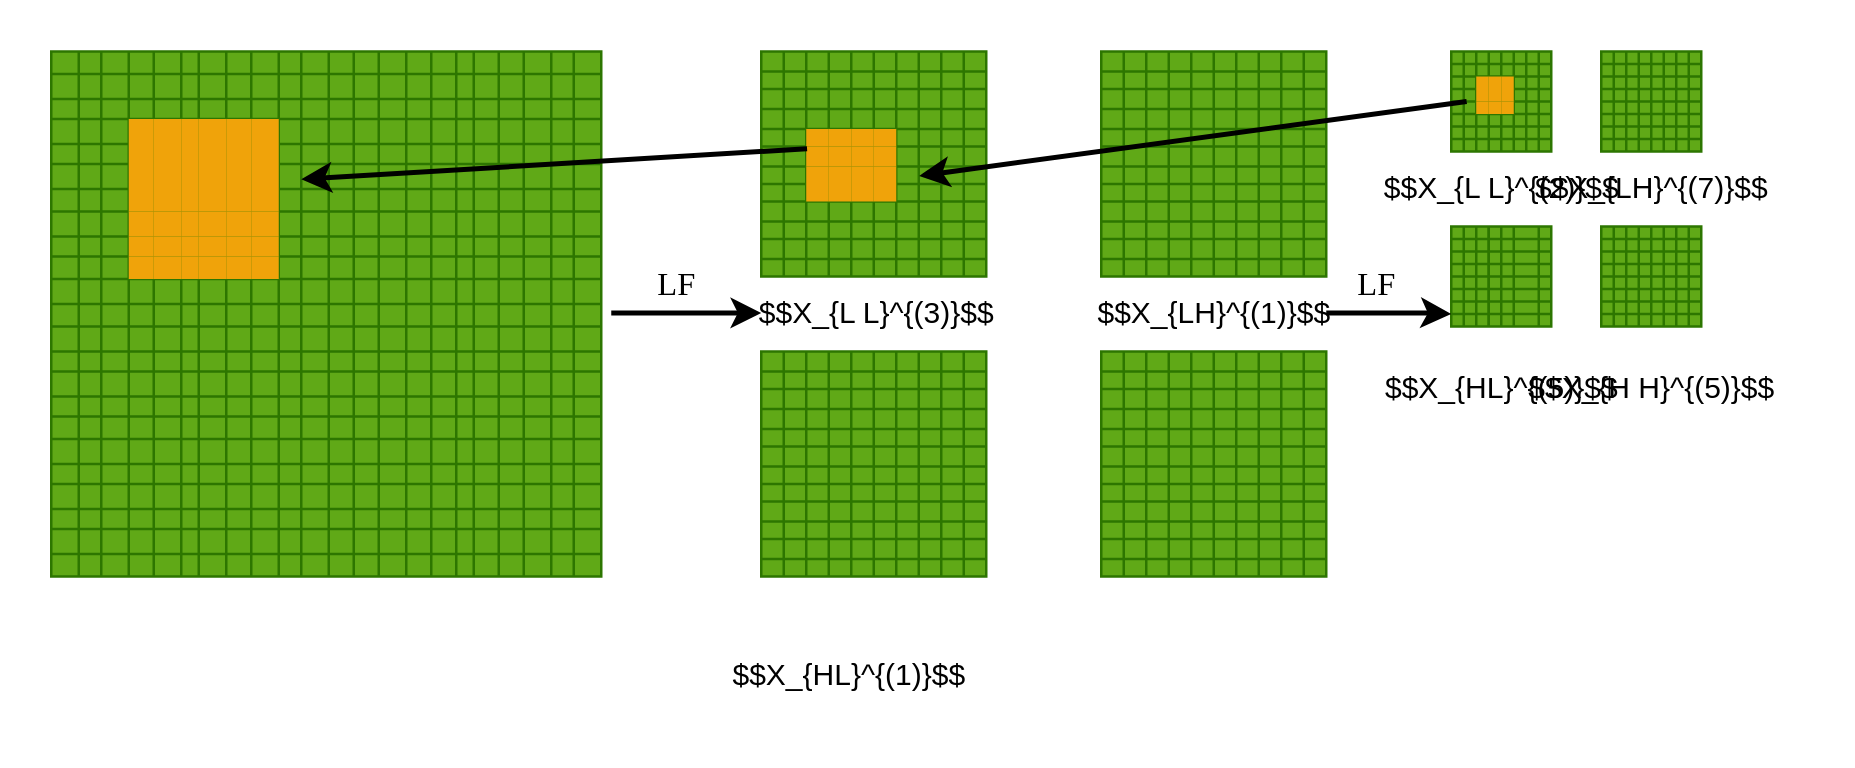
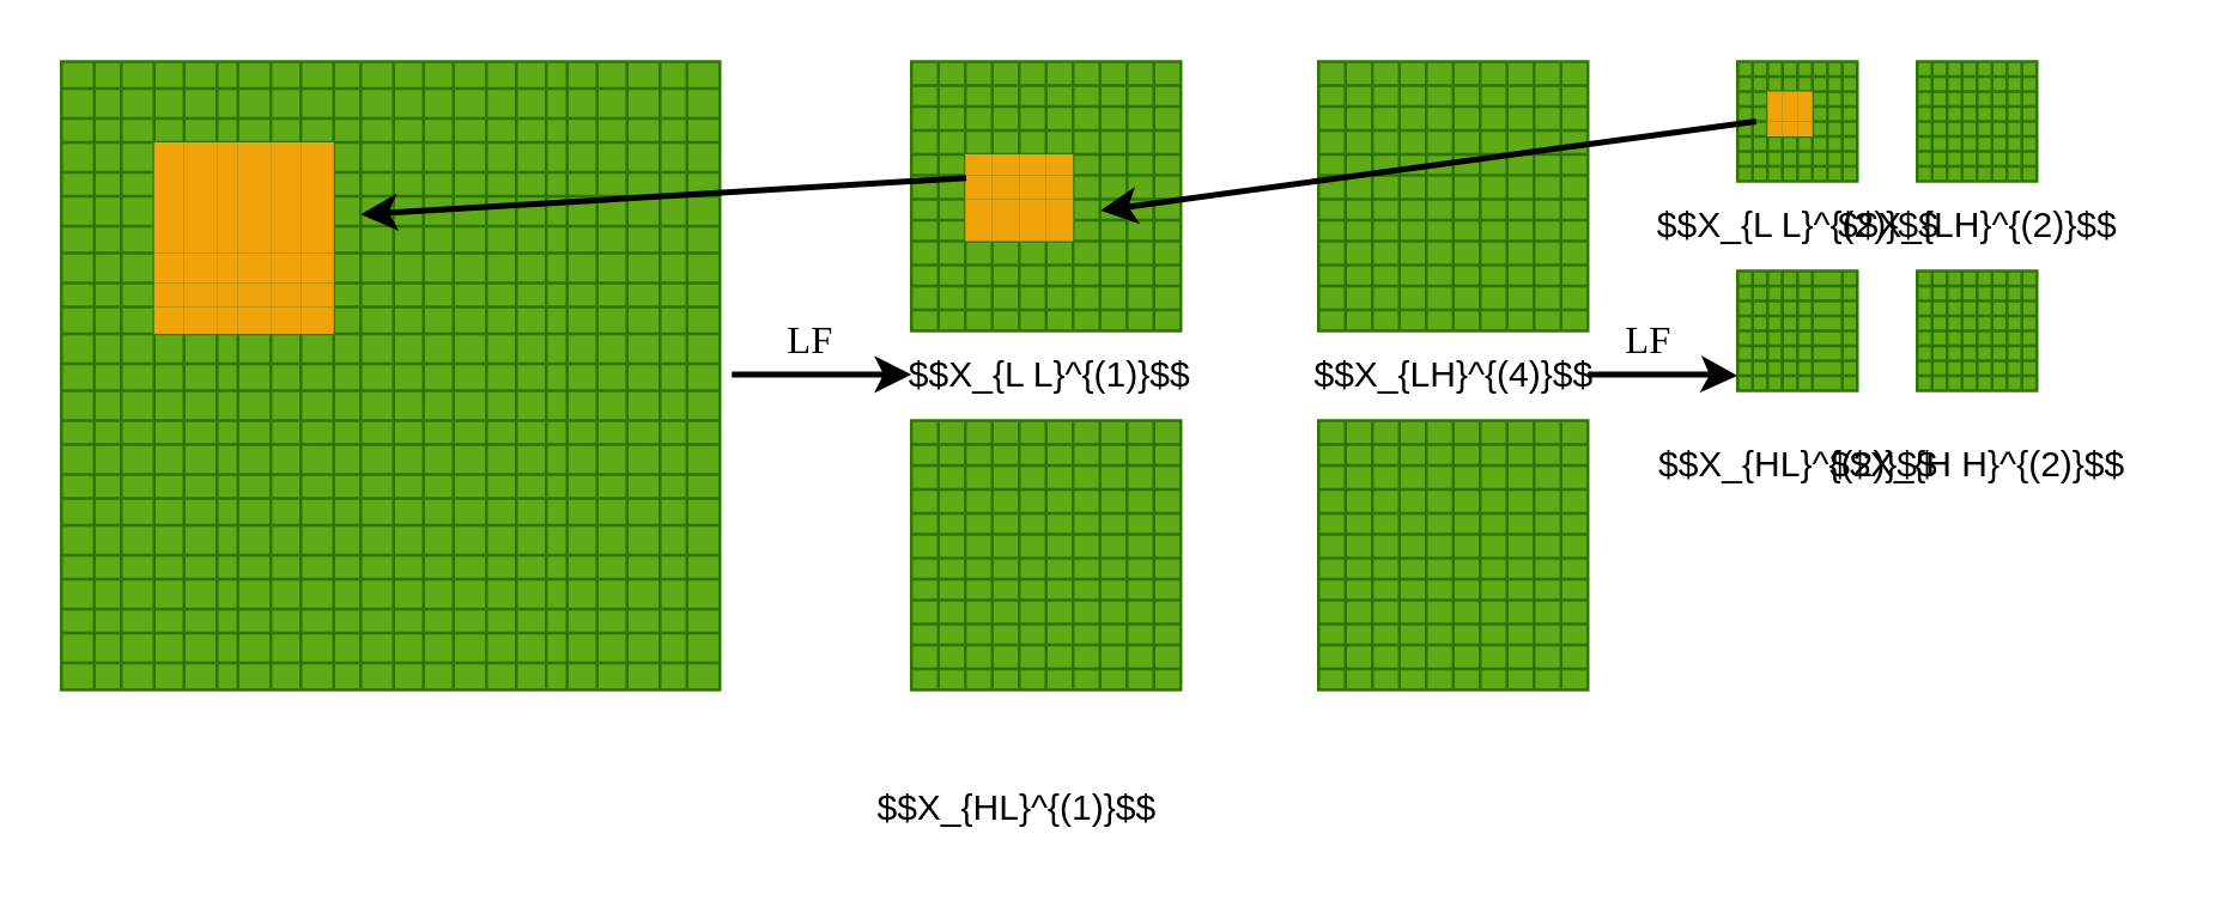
- <mxCell id="1374" value="$$X_{LH}^{(7)}$$" style="text;html=1;align=center;verticalAlign=middle;resizable=0;points=[];autosize=1;strokeColor=none;fillColor=none;" vertex="1" parent="1"><mxGeometry x="600" y="60" width="120" height="30" as="geometry" /></mxCell>
+ <mxCell id="1374" value="$$X_{LH}^{(2)}$$" style="text;html=1;align=center;verticalAlign=middle;resizable=0;points=[];autosize=1;strokeColor=none;fillColor=none;" vertex="1" parent="1"><mxGeometry x="600" y="60" width="120" height="30" as="geometry" /></mxCell>
- <mxCell id="1370" value="$$X_{L L}^{(3)}$$" style="text;html=1;align=center;verticalAlign=middle;resizable=0;points=[];autosize=1;strokeColor=none;fillColor=none;" vertex="1" parent="1"><mxGeometry x="290" y="110" width="120" height="30" as="geometry" /></mxCell>
+ <mxCell id="1370" value="$$X_{L L}^{(1)}$$" style="text;html=1;align=center;verticalAlign=middle;resizable=0;points=[];autosize=1;strokeColor=none;fillColor=none;" vertex="1" parent="1"><mxGeometry x="290" y="110" width="120" height="30" as="geometry" /></mxCell>
- <mxCell id="1371" value="$$X_{LH}^{(1)}$$" style="text;html=1;align=center;verticalAlign=middle;resizable=0;points=[];autosize=1;strokeColor=none;fillColor=none;" vertex="1" parent="1"><mxGeometry x="425" y="110" width="120" height="30" as="geometry" /></mxCell>
+ <mxCell id="1371" value="$$X_{LH}^{(4)}$$" style="text;html=1;align=center;verticalAlign=middle;resizable=0;points=[];autosize=1;strokeColor=none;fillColor=none;" vertex="1" parent="1"><mxGeometry x="425" y="110" width="120" height="30" as="geometry" /></mxCell>
- <mxCell id="1375" value="$$X_{HL}^{(5)}$$" style="text;html=1;align=center;verticalAlign=middle;resizable=0;points=[];autosize=1;strokeColor=none;fillColor=none;" vertex="1" parent="1"><mxGeometry x="540" y="140" width="120" height="30" as="geometry" /></mxCell>
+ <mxCell id="1375" value="$$X_{HL}^{(2)}$$" style="text;html=1;align=center;verticalAlign=middle;resizable=0;points=[];autosize=1;strokeColor=none;fillColor=none;" vertex="1" parent="1"><mxGeometry x="540" y="140" width="120" height="30" as="geometry" /></mxCell>
- <mxCell id="1376" value="$$X_{H H}^{(5)}$$" style="text;html=1;align=center;verticalAlign=middle;resizable=0;points=[];autosize=1;strokeColor=none;fillColor=none;" vertex="1" parent="1"><mxGeometry x="600" y="140" width="120" height="30" as="geometry" /></mxCell>
+ <mxCell id="1376" value="$$X_{H H}^{(2)}$$" style="text;html=1;align=center;verticalAlign=middle;resizable=0;points=[];autosize=1;strokeColor=none;fillColor=none;" vertex="1" parent="1"><mxGeometry x="600" y="140" width="120" height="30" as="geometry" /></mxCell>
